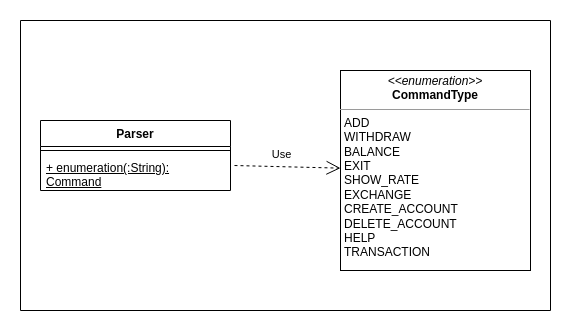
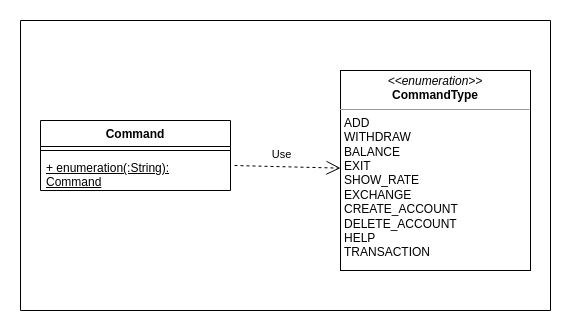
- <mxCell id="2" value="Parser" style="swimlane;fontStyle=1;align=center;verticalAlign=top;childLayout=stackLayout;horizontal=1;startSize=26;horizontalStack=0;resizeParent=1;resizeParentMax=0;resizeLast=0;collapsible=1;marginBottom=0;whiteSpace=wrap;html=1;" parent="1" vertex="1"><mxGeometry x="40" y="120" width="190" height="70" as="geometry" /></mxCell>
+ <mxCell id="2" value="Command" style="swimlane;fontStyle=1;align=center;verticalAlign=top;childLayout=stackLayout;horizontal=1;startSize=26;horizontalStack=0;resizeParent=1;resizeParentMax=0;resizeLast=0;collapsible=1;marginBottom=0;whiteSpace=wrap;html=1;" parent="1" vertex="1"><mxGeometry x="40" y="120" width="190" height="70" as="geometry" /></mxCell>
